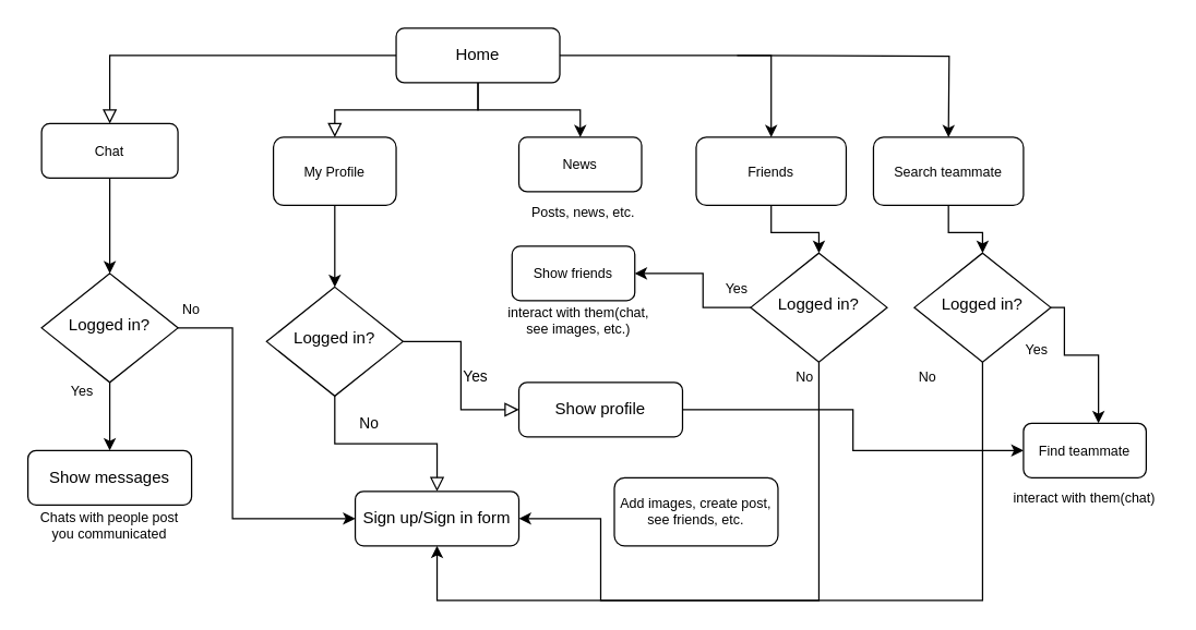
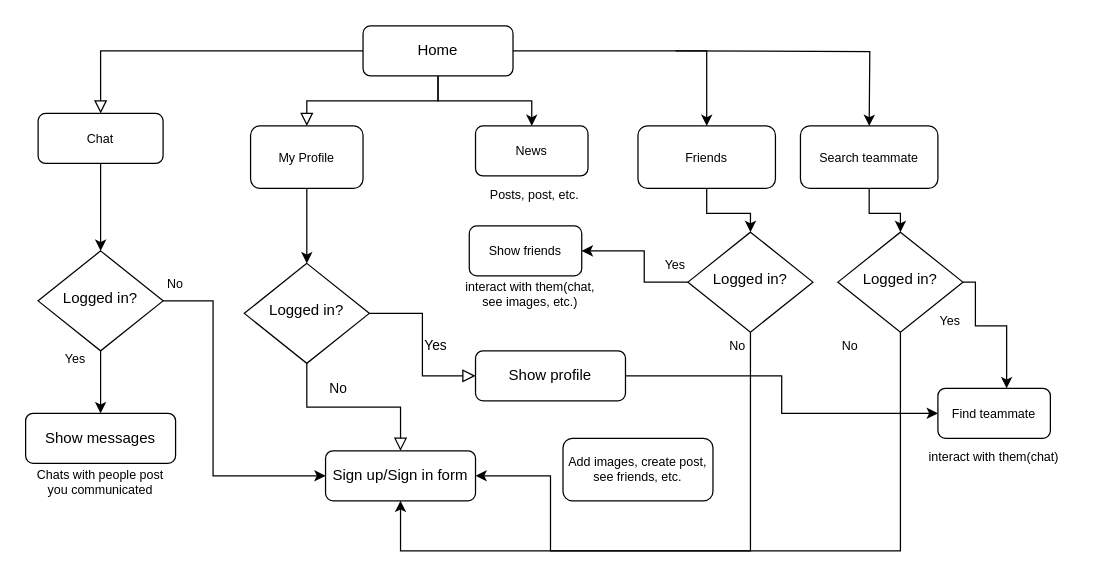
- <mxCell id="24" value="Posts, news, etc." style="text;html=1;strokeColor=none;fillColor=none;align=center;verticalAlign=middle;whiteSpace=wrap;rounded=0;fontSize=10;" parent="1" vertex="1"><mxGeometry x="385" y="140" width="85" height="30" as="geometry" /></mxCell>
+ <mxCell id="24" value="Posts, post, etc." style="text;html=1;strokeColor=none;fillColor=none;align=center;verticalAlign=middle;whiteSpace=wrap;rounded=0;fontSize=10;" parent="1" vertex="1"><mxGeometry x="385" y="140" width="85" height="30" as="geometry" /></mxCell>
